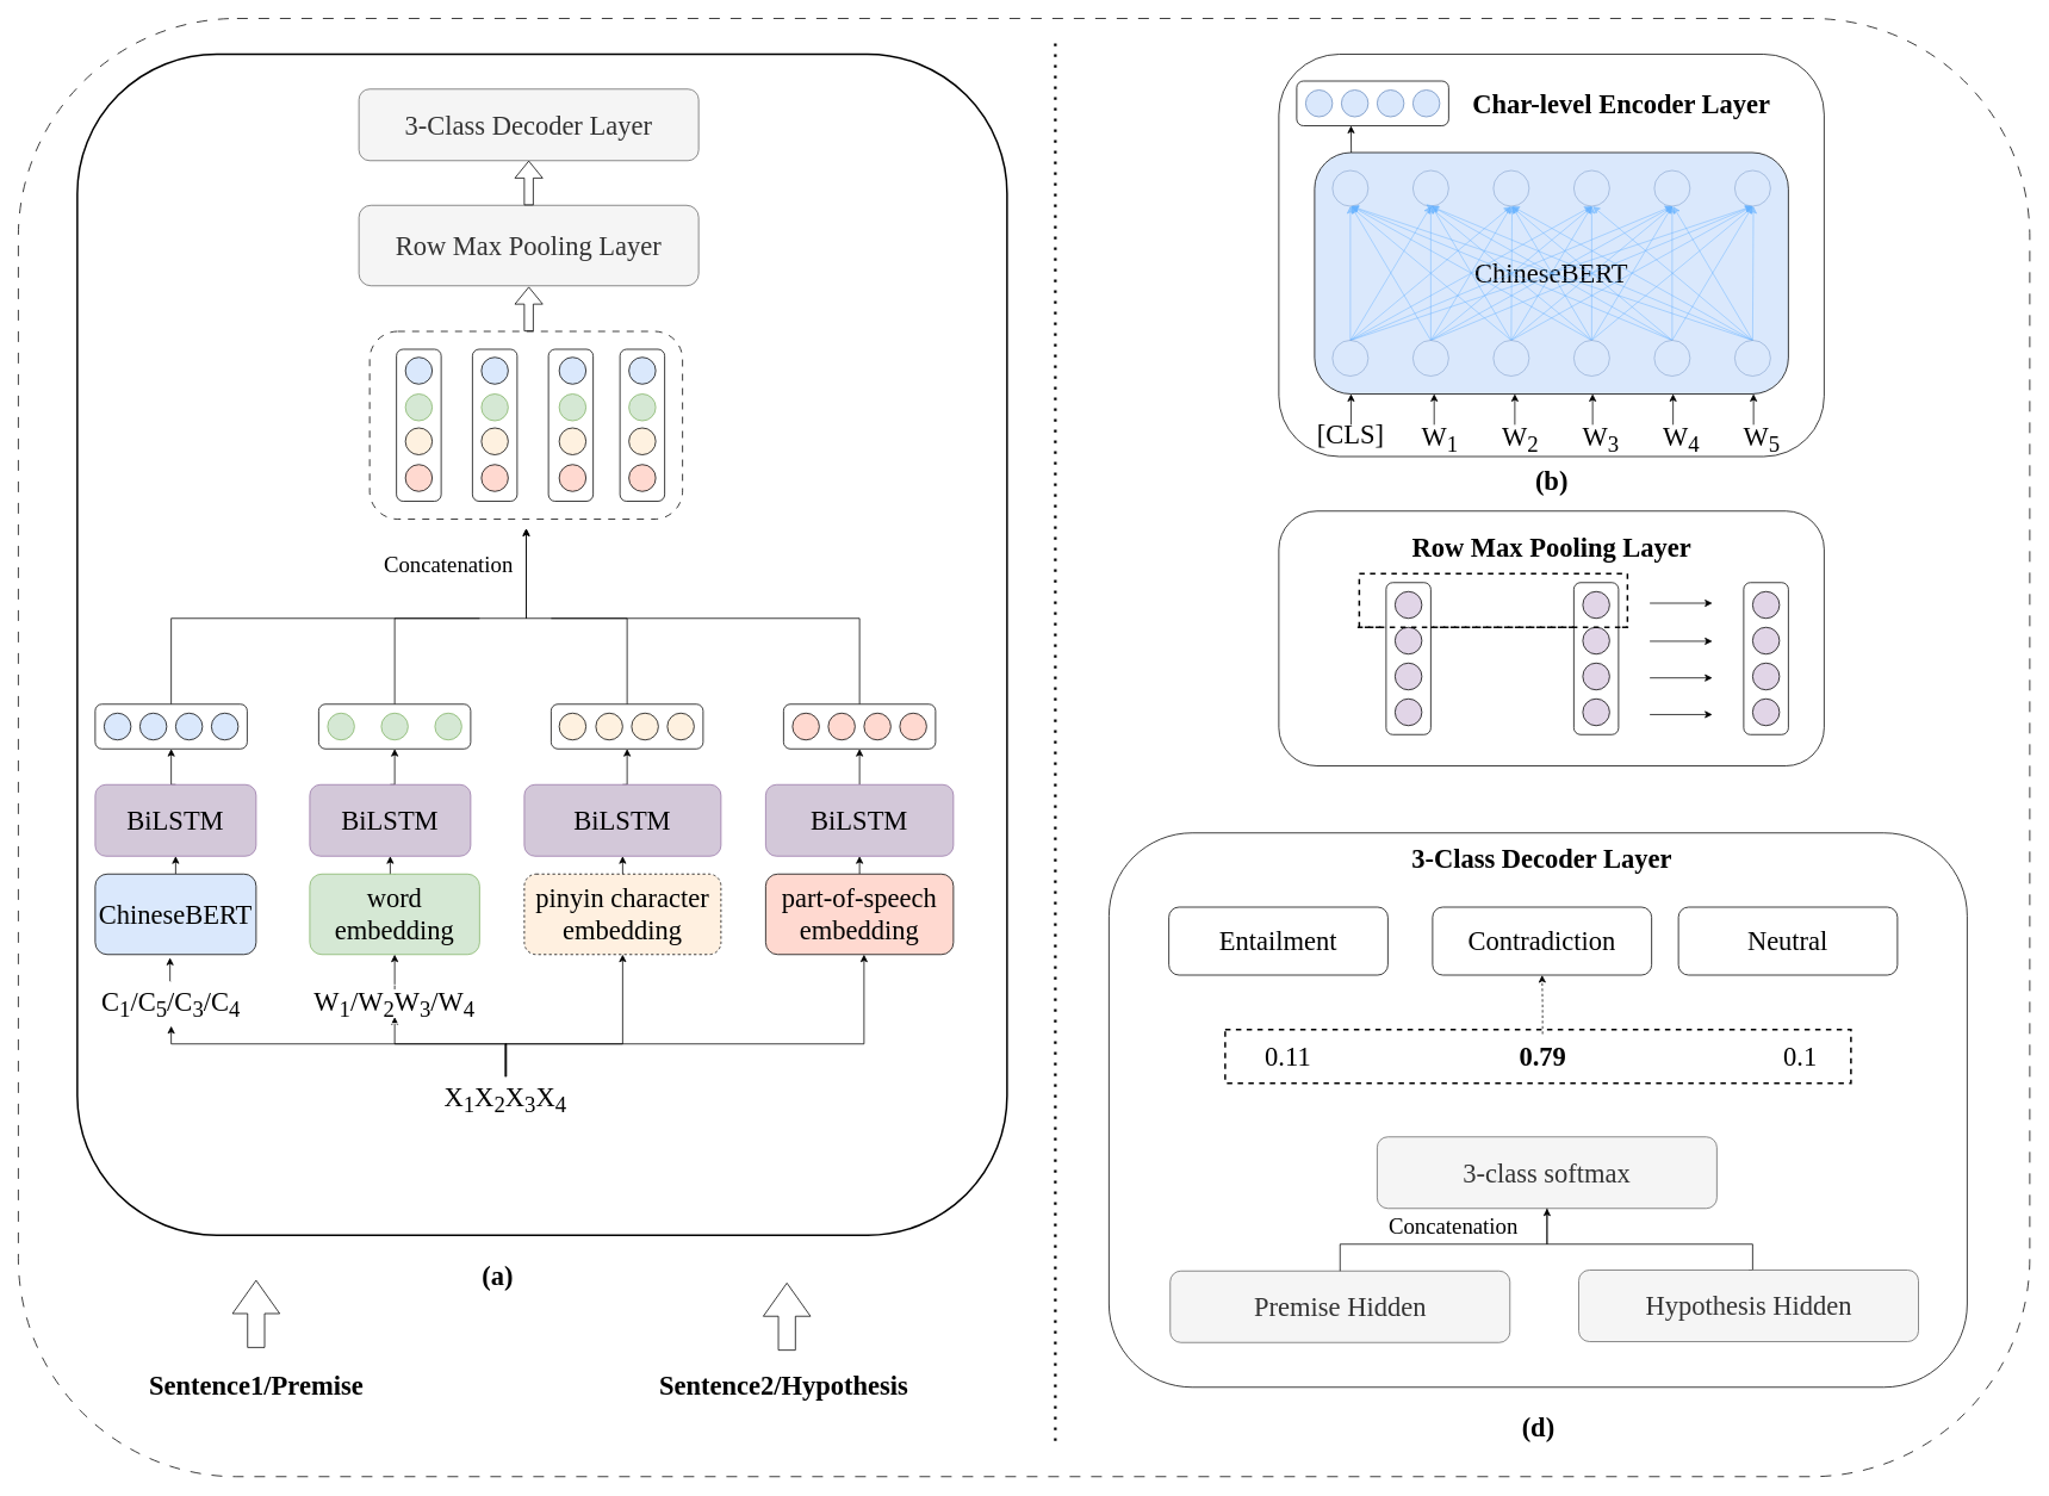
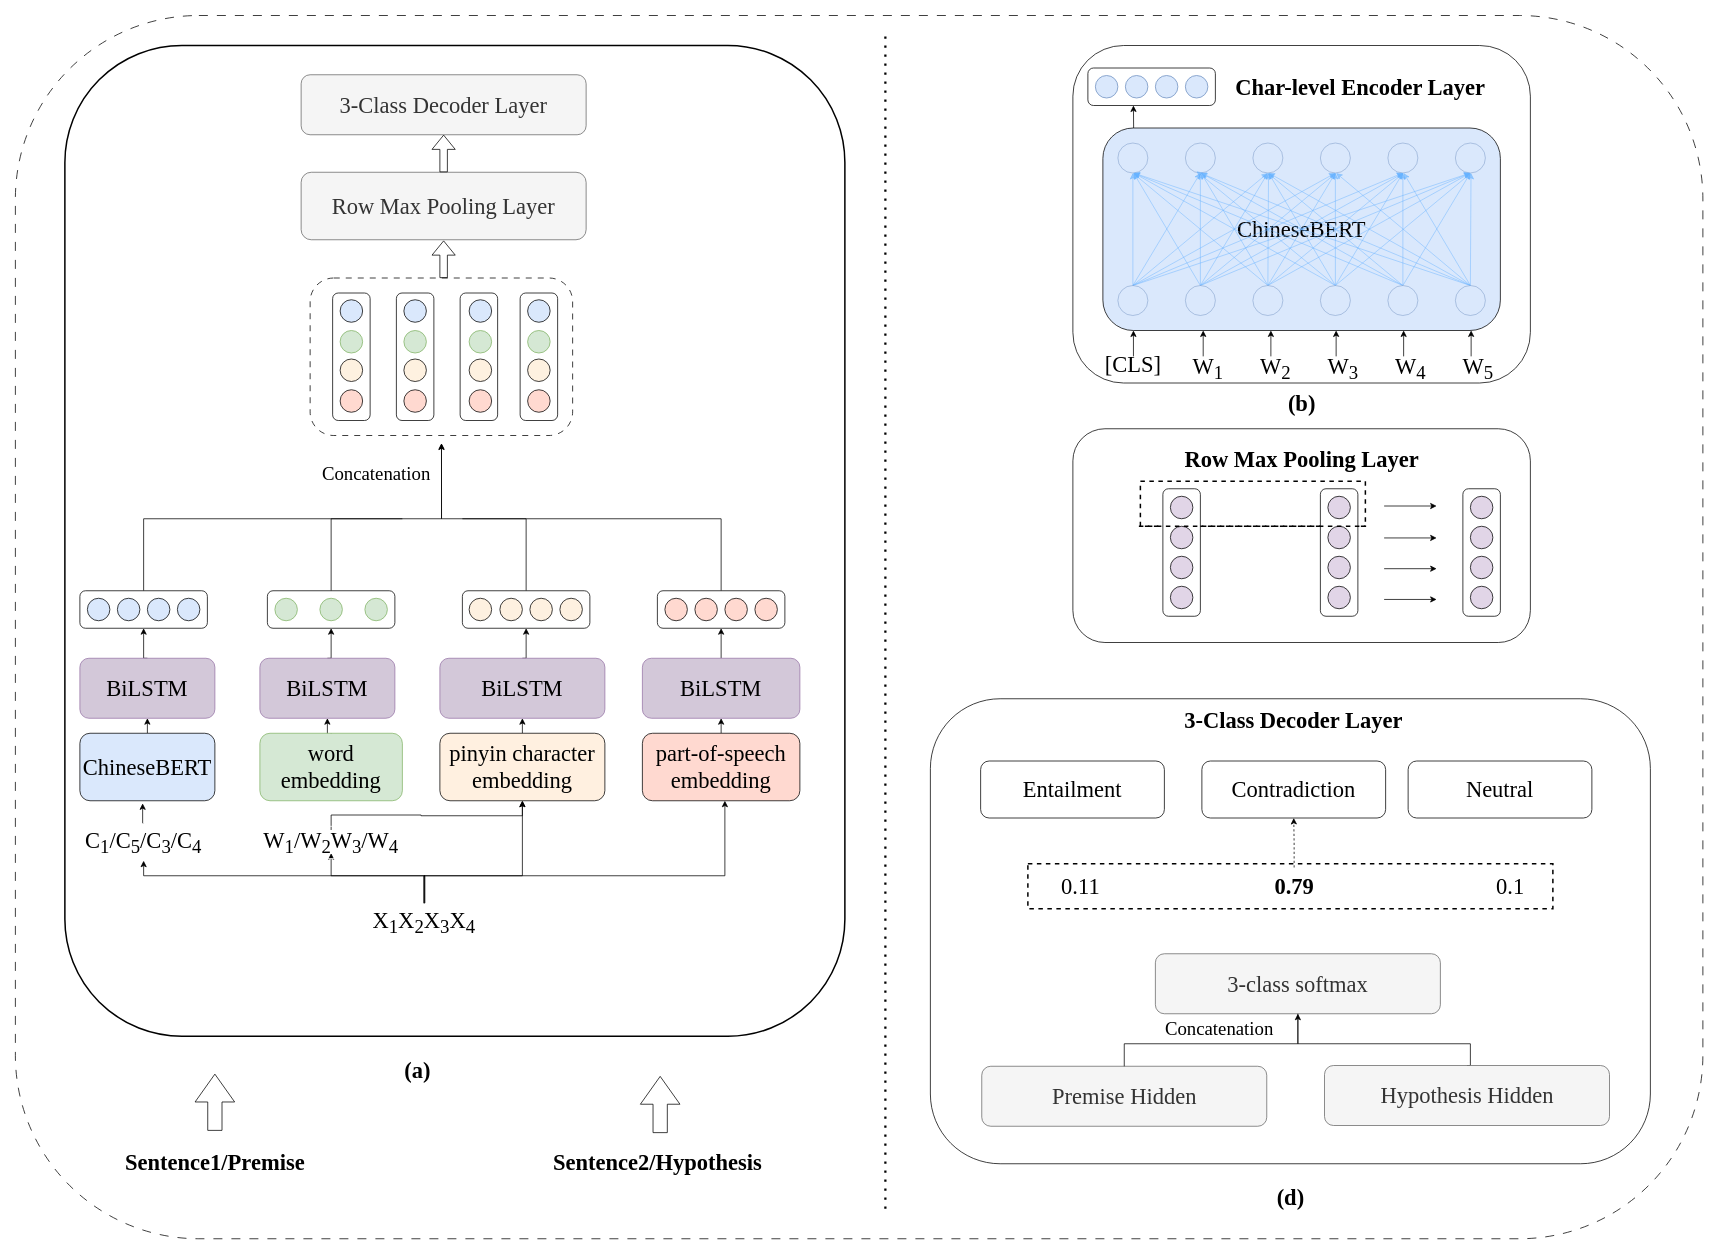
- <mxCell id="109" value="&lt;font face=&quot;Times New Roman&quot; style=&quot;font-size: 30px;&quot;&gt;pinyin character embedding&lt;/font&gt;" style="rounded=1;whiteSpace=wrap;html=1;fillColor=#fff0e0;fontSize=20;dashed=1;" vertex="1" parent="1"><mxGeometry x="586" y="977" width="220" height="90" as="geometry" /></mxCell>
+ <mxCell id="109" value="&lt;font face=&quot;Times New Roman&quot; style=&quot;font-size: 30px;&quot;&gt;pinyin character embedding&lt;/font&gt;" style="rounded=1;whiteSpace=wrap;html=1;fillColor=#fff0e0;fontSize=20;" vertex="1" parent="1"><mxGeometry x="586" y="977" width="220" height="90" as="geometry" /></mxCell>
- <mxCell id="114" style="edgeStyle=orthogonalEdgeStyle;rounded=0;orthogonalLoop=1;jettySize=auto;html=1;exitX=0.5;exitY=0;exitDx=0;exitDy=0;entryX=0.5;entryY=1;entryDx=0;entryDy=0;" edge="1" parent="1" source="115" target="105"><mxGeometry relative="1" as="geometry" /></mxCell>
+ <mxCell id="114" style="edgeStyle=orthogonalEdgeStyle;rounded=0;orthogonalLoop=1;jettySize=auto;html=1;exitX=0.5;exitY=0;exitDx=0;exitDy=0;" edge="1" parent="1" source="115" target="109"><mxGeometry relative="1" as="geometry" /></mxCell>
